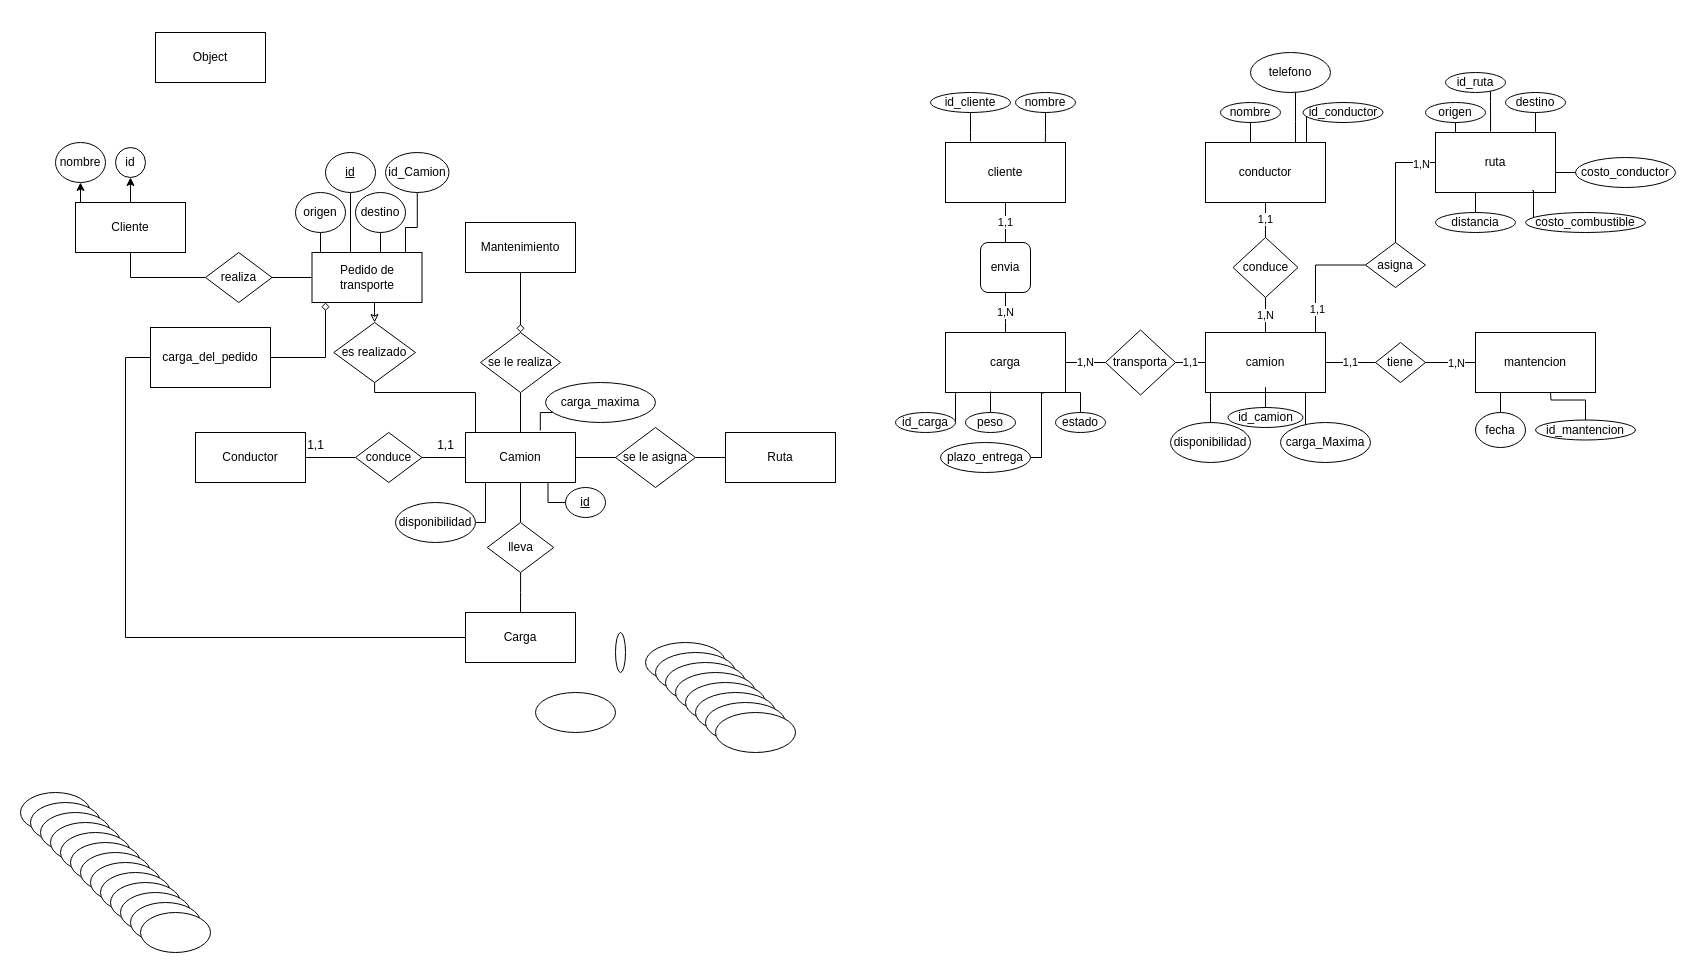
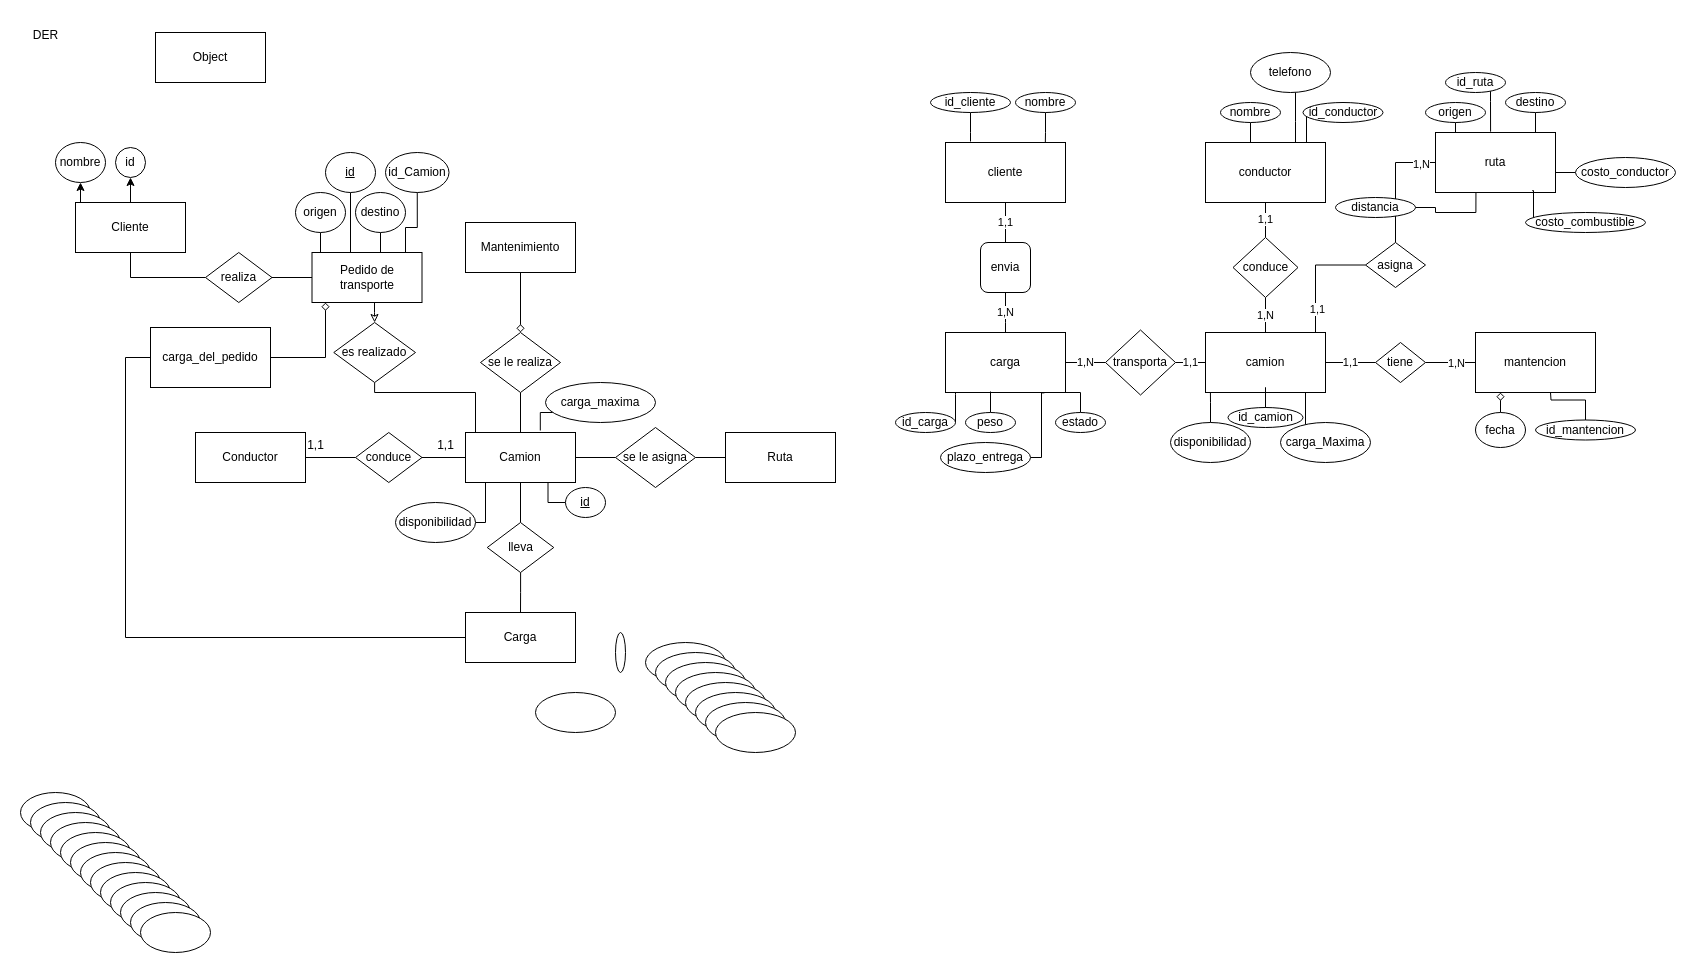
+ <mxCell id="2" value="DER" style="text;html=1;align=center;verticalAlign=middle;resizable=0;points=[];autosize=1;strokeColor=none;fillColor=none;" vertex="1" parent="1"><mxGeometry x="20" y="20" width="50" height="30" as="geometry" /></mxCell>
- <mxCell id="119" value="distancia" style="ellipse;whiteSpace=wrap;html=1;" vertex="1" parent="1"><mxGeometry x="1435" y="212" width="80" height="20" as="geometry" /></mxCell>
+ <mxCell id="119" value="distancia" style="ellipse;whiteSpace=wrap;html=1;" vertex="1" parent="1"><mxGeometry x="1335" y="197" width="80" height="20" as="geometry" /></mxCell>
- <mxCell id="92" style="edgeStyle=orthogonalEdgeStyle;rounded=0;orthogonalLoop=1;jettySize=auto;html=1;entryX=0.202;entryY=1.01;entryDx=0;entryDy=0;entryPerimeter=0;endArrow=none;endFill=0;" edge="1" parent="1" source="93" target="81"><mxGeometry relative="1" as="geometry" /></mxCell>
+ <mxCell id="92" style="edgeStyle=orthogonalEdgeStyle;rounded=0;orthogonalLoop=1;jettySize=auto;html=1;entryX=0.202;entryY=1.01;entryDx=0;entryDy=0;entryPerimeter=0;endArrow=diamond;endFill=0;" edge="1" parent="1" source="93" target="81"><mxGeometry relative="1" as="geometry" /></mxCell>
